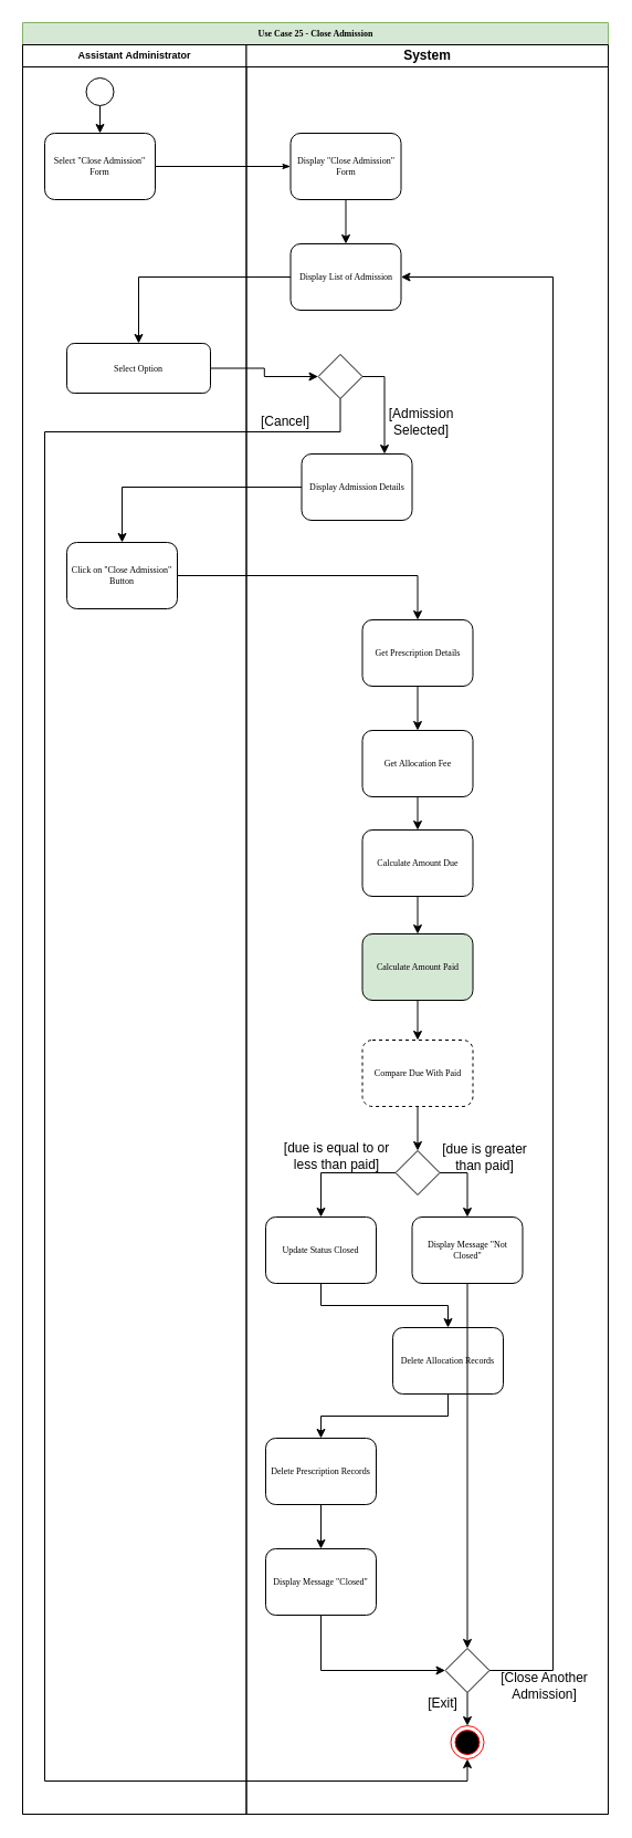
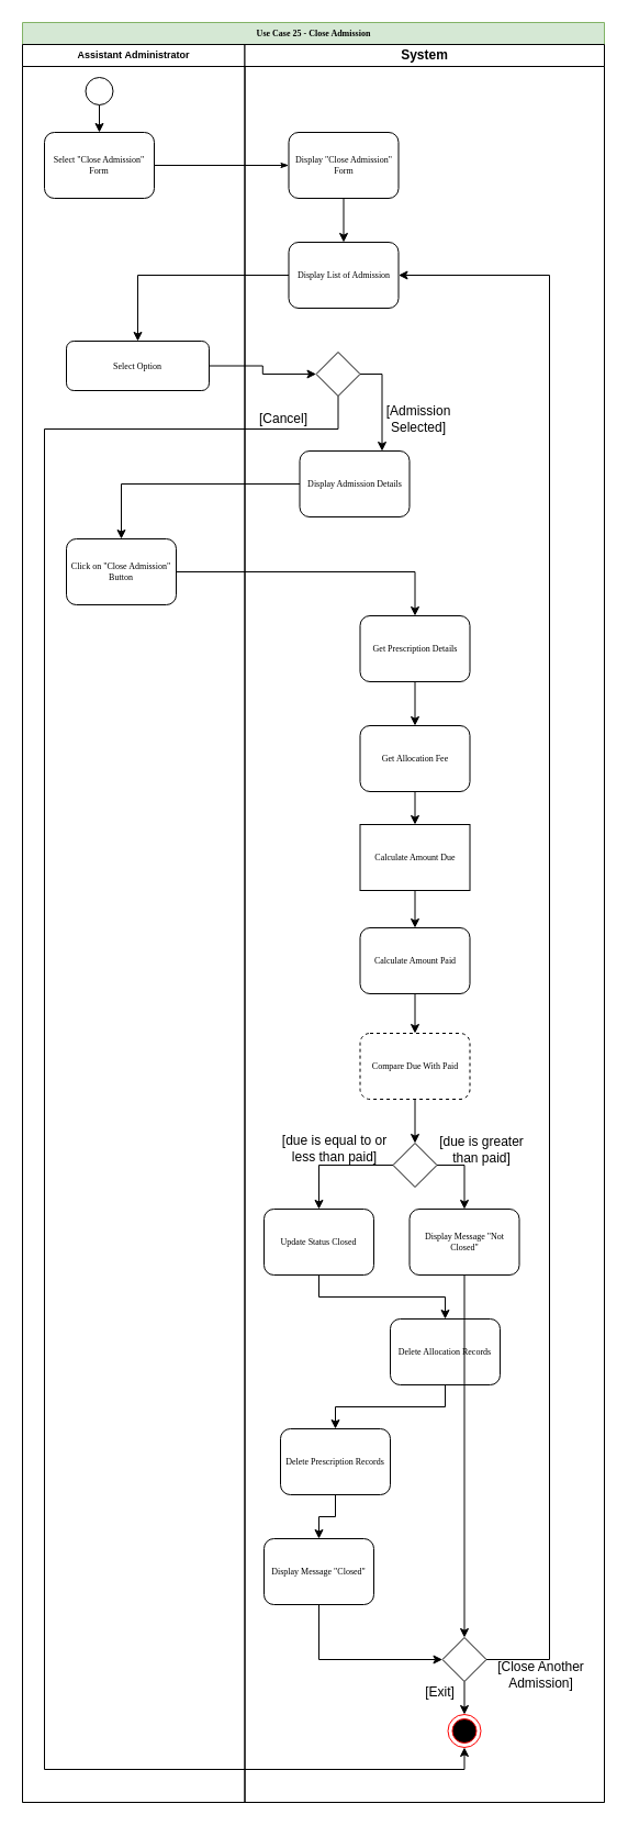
- <mxCell id="28" value="Calculate Amount Due" style="rounded=1;whiteSpace=wrap;html=1;shadow=0;labelBackgroundColor=none;strokeWidth=1;fontFamily=Verdana;fontSize=8;align=center;" parent="12" vertex="1"><mxGeometry x="105" y="710" width="100" height="60" as="geometry" /></mxCell>
+ <mxCell id="28" value="Calculate Amount Due" style="whiteSpace=wrap;html=1;shadow=0;labelBackgroundColor=none;strokeWidth=1;fontFamily=Verdana;fontSize=8;align=center;rounded=0;" parent="12" vertex="1"><mxGeometry x="105" y="710" width="100" height="60" as="geometry" /></mxCell>
- <mxCell id="27" value="Calculate Amount Paid" style="rounded=1;whiteSpace=wrap;html=1;shadow=0;labelBackgroundColor=none;strokeWidth=1;fontFamily=Verdana;fontSize=8;align=center;fillColor=#d5e8d4;" parent="12" vertex="1"><mxGeometry x="105" y="804" width="100" height="60" as="geometry" /></mxCell>
+ <mxCell id="27" value="Calculate Amount Paid" style="rounded=1;whiteSpace=wrap;html=1;shadow=0;labelBackgroundColor=none;strokeWidth=1;fontFamily=Verdana;fontSize=8;align=center;" parent="12" vertex="1"><mxGeometry x="105" y="804" width="100" height="60" as="geometry" /></mxCell>
- <mxCell id="17" value="Delete Prescription Records" style="rounded=1;whiteSpace=wrap;html=1;shadow=0;labelBackgroundColor=none;strokeWidth=1;fontFamily=Verdana;fontSize=8;align=center;" parent="12" vertex="1"><mxGeometry x="17.5" y="1260" width="100" height="60" as="geometry" /></mxCell>
+ <mxCell id="17" value="Delete Prescription Records" style="rounded=1;whiteSpace=wrap;html=1;shadow=0;labelBackgroundColor=none;strokeWidth=1;fontFamily=Verdana;fontSize=8;align=center;" parent="12" vertex="1"><mxGeometry x="32.5" y="1260" width="100" height="60" as="geometry" /></mxCell>
